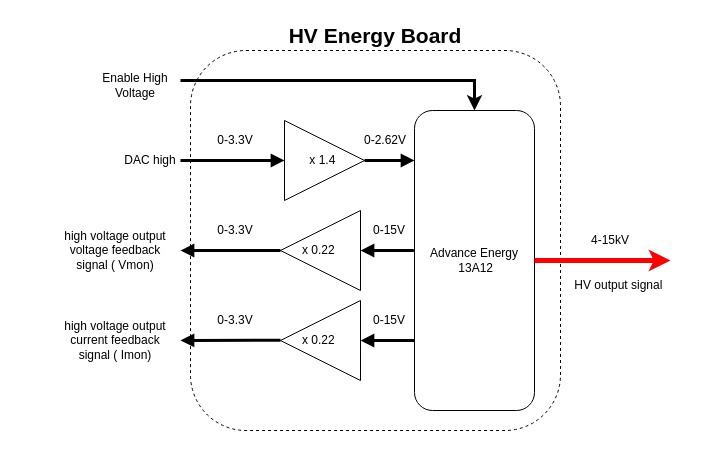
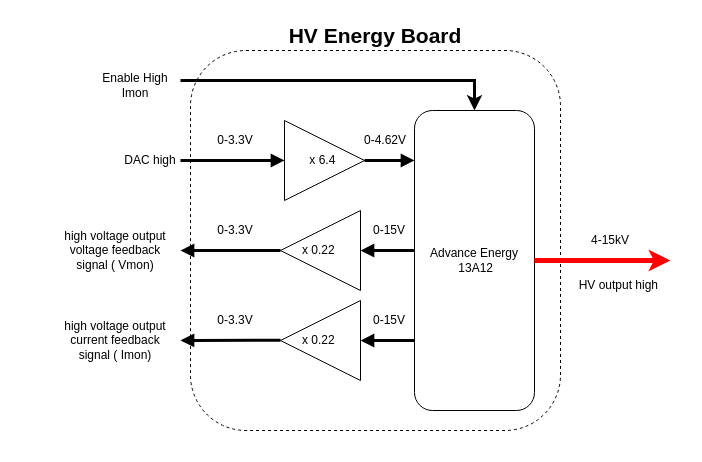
- <mxCell id="24" value="Enable High Voltage" style="text;html=1;strokeColor=none;fillColor=none;align=center;verticalAlign=middle;whiteSpace=wrap;rounded=0;dashed=1;" parent="1" vertex="1"><mxGeometry x="90" y="70" width="90" height="30" as="geometry" /></mxCell>
+ <mxCell id="24" value="Enable High Imon" style="text;html=1;strokeColor=none;fillColor=none;align=center;verticalAlign=middle;whiteSpace=wrap;rounded=0;dashed=1;" parent="1" vertex="1"><mxGeometry x="90" y="70" width="90" height="30" as="geometry" /></mxCell>
- <mxCell id="16" value="0-2.62V" style="text;html=1;strokeColor=none;fillColor=none;align=center;verticalAlign=middle;whiteSpace=wrap;rounded=0;dashed=1;" parent="1" vertex="1"><mxGeometry x="360" y="130" width="50" height="20" as="geometry" /></mxCell>
+ <mxCell id="16" value="0-4.62V" style="text;html=1;strokeColor=none;fillColor=none;align=center;verticalAlign=middle;whiteSpace=wrap;rounded=0;dashed=1;" parent="1" vertex="1"><mxGeometry x="360" y="130" width="50" height="20" as="geometry" /></mxCell>
- <mxCell id="4" value="x 1.4&amp;nbsp;" style="triangle;whiteSpace=wrap;html=1;" parent="1" vertex="1"><mxGeometry x="284" y="120" width="80" height="80" as="geometry" /></mxCell>
+ <mxCell id="4" value="x 6.4&amp;nbsp;" style="triangle;whiteSpace=wrap;html=1;" parent="1" vertex="1"><mxGeometry x="284" y="120" width="80" height="80" as="geometry" /></mxCell>
- <mxCell id="26" value="HV output signal&amp;nbsp;" style="text;html=1;strokeColor=none;fillColor=none;align=center;verticalAlign=middle;whiteSpace=wrap;rounded=0;dashed=1;" parent="1" vertex="1"><mxGeometry x="570" y="270" width="100" height="30" as="geometry" /></mxCell>
+ <mxCell id="26" value="HV output high&amp;nbsp;" style="text;html=1;strokeColor=none;fillColor=none;align=center;verticalAlign=middle;whiteSpace=wrap;rounded=0;dashed=1;" parent="1" vertex="1"><mxGeometry x="570" y="270" width="100" height="30" as="geometry" /></mxCell>
